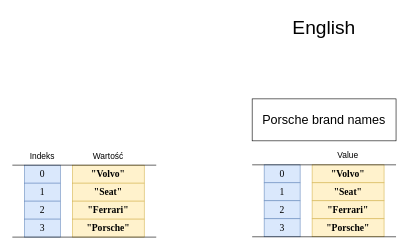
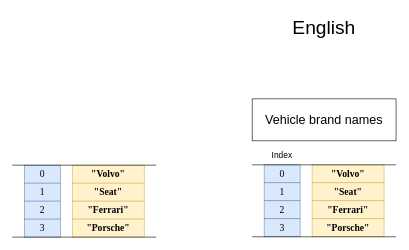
- <mxCell id="19" value="Porsche brand names" style="text;html=1;align=center;verticalAlign=middle;whiteSpace=wrap;rounded=0;fontFamily=Helvetica;fontSize=21;fillColor=default;strokeColor=default;" vertex="1" parent="1"><mxGeometry x="420" y="164.43" width="240" height="70" as="geometry" /></mxCell>
+ <mxCell id="19" value="Vehicle brand names" style="text;html=1;align=center;verticalAlign=middle;whiteSpace=wrap;rounded=0;fontFamily=Helvetica;fontSize=21;fillColor=default;strokeColor=default;" vertex="1" parent="1"><mxGeometry x="420" y="164.43" width="240" height="70" as="geometry" /></mxCell>
- <mxCell id="10" value="Indeks" style="text;html=1;strokeColor=none;fillColor=none;align=center;verticalAlign=middle;whiteSpace=wrap;rounded=0;fontFamily=Helvetica;fontSize=14;" vertex="1" parent="1"><mxGeometry x="40" y="245" width="60" height="30" as="geometry" /></mxCell>
- <mxCell id="11" value="Wartość" style="text;html=1;strokeColor=none;fillColor=none;align=center;verticalAlign=middle;whiteSpace=wrap;rounded=0;fontFamily=Helvetica;fontSize=14;" vertex="1" parent="1"><mxGeometry x="150" y="245" width="60" height="30" as="geometry" /></mxCell>
+ <mxCell id="23" value="Index" style="text;html=1;strokeColor=none;fillColor=none;align=center;verticalAlign=middle;whiteSpace=wrap;rounded=0;fontFamily=Helvetica;fontSize=14;" vertex="1" parent="1"><mxGeometry x="440" y="244.43" width="60" height="30" as="geometry" /></mxCell>
- <mxCell id="24" value="Value" style="text;html=1;strokeColor=none;fillColor=none;align=center;verticalAlign=middle;whiteSpace=wrap;rounded=0;fontFamily=Helvetica;fontSize=14;" vertex="1" parent="1"><mxGeometry x="550" y="244.43" width="60" height="30" as="geometry" /></mxCell>
